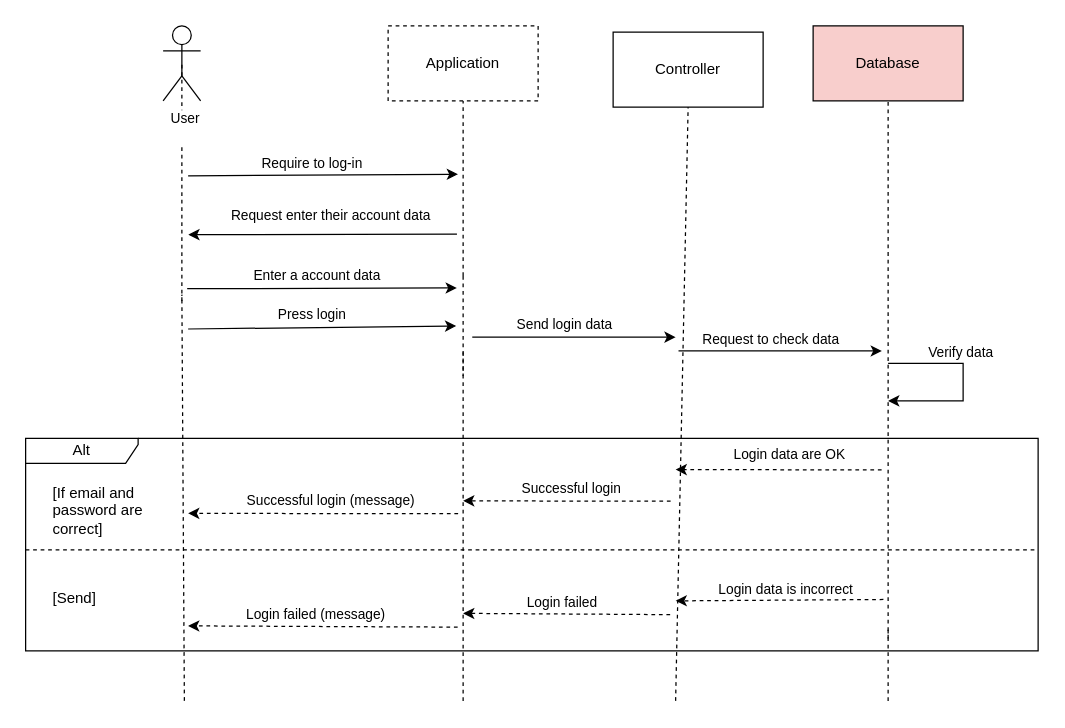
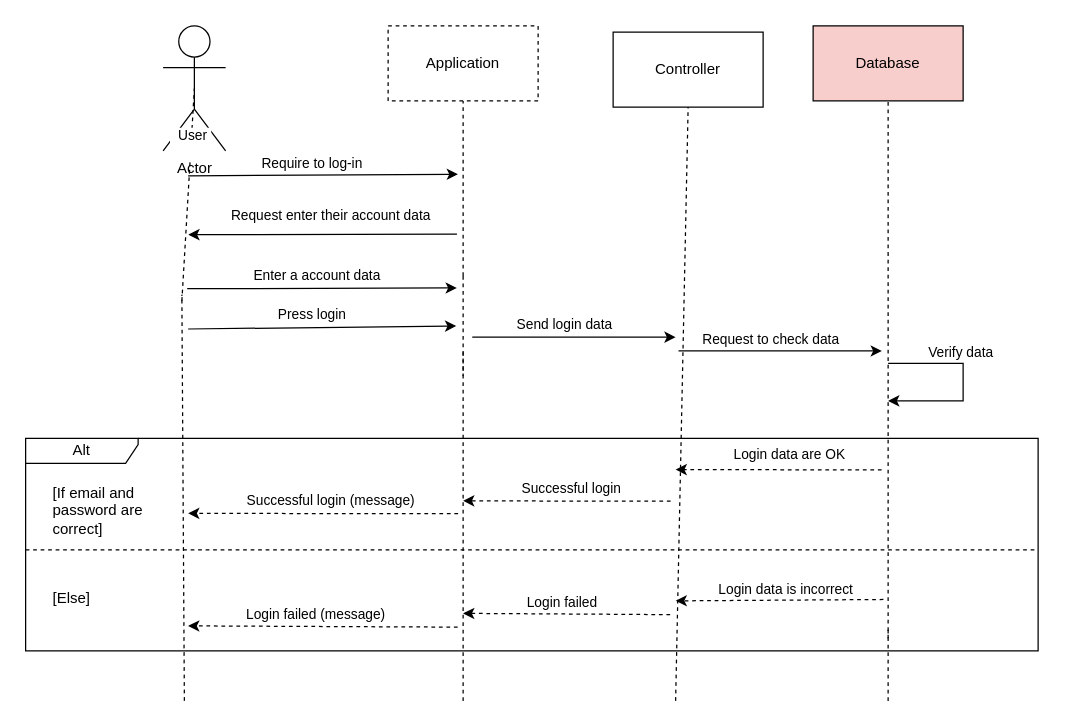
- <mxCell id="2" value="Actor" style="shape=umlActor;verticalLabelPosition=bottom;verticalAlign=top;html=1;" parent="1" vertex="1"><mxGeometry x="130" y="20" width="30" height="60" as="geometry" /></mxCell>
+ <mxCell id="2" value="Actor" style="shape=umlActor;verticalLabelPosition=bottom;verticalAlign=top;html=1;" parent="1" vertex="1"><mxGeometry x="130" y="20" width="50" height="100" as="geometry" /></mxCell>
- <mxCell id="21" value="[Send]" style="line;strokeWidth=1;dashed=1;labelPosition=center;verticalLabelPosition=bottom;align=left;verticalAlign=top;spacingLeft=20;spacingTop=15;html=1;whiteSpace=wrap;" parent="19" vertex="1"><mxGeometry y="80" width="810" height="18.57" as="geometry" /></mxCell>
+ <mxCell id="21" value="[Else]" style="line;strokeWidth=1;dashed=1;labelPosition=center;verticalLabelPosition=bottom;align=left;verticalAlign=top;spacingLeft=20;spacingTop=15;html=1;whiteSpace=wrap;" parent="19" vertex="1"><mxGeometry y="80" width="810" height="18.57" as="geometry" /></mxCell>
